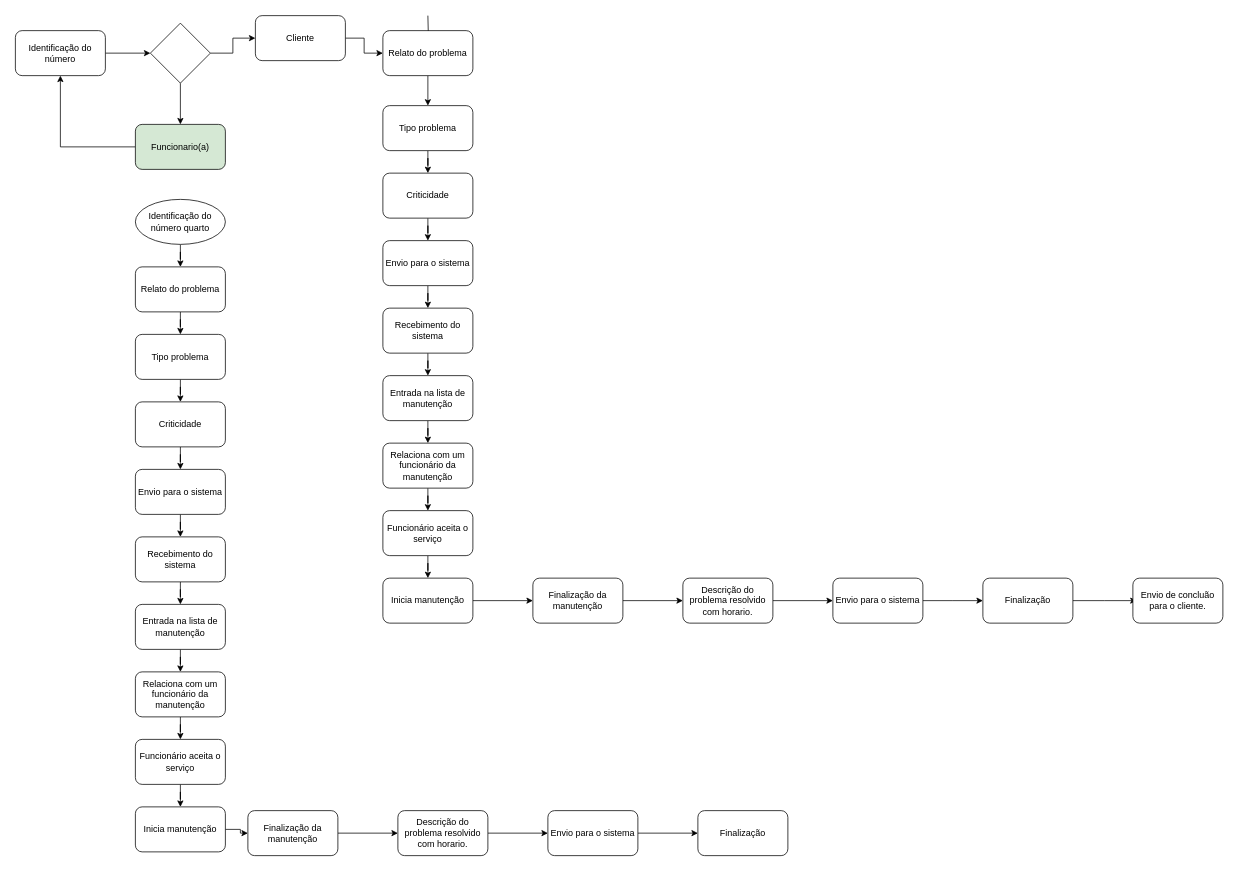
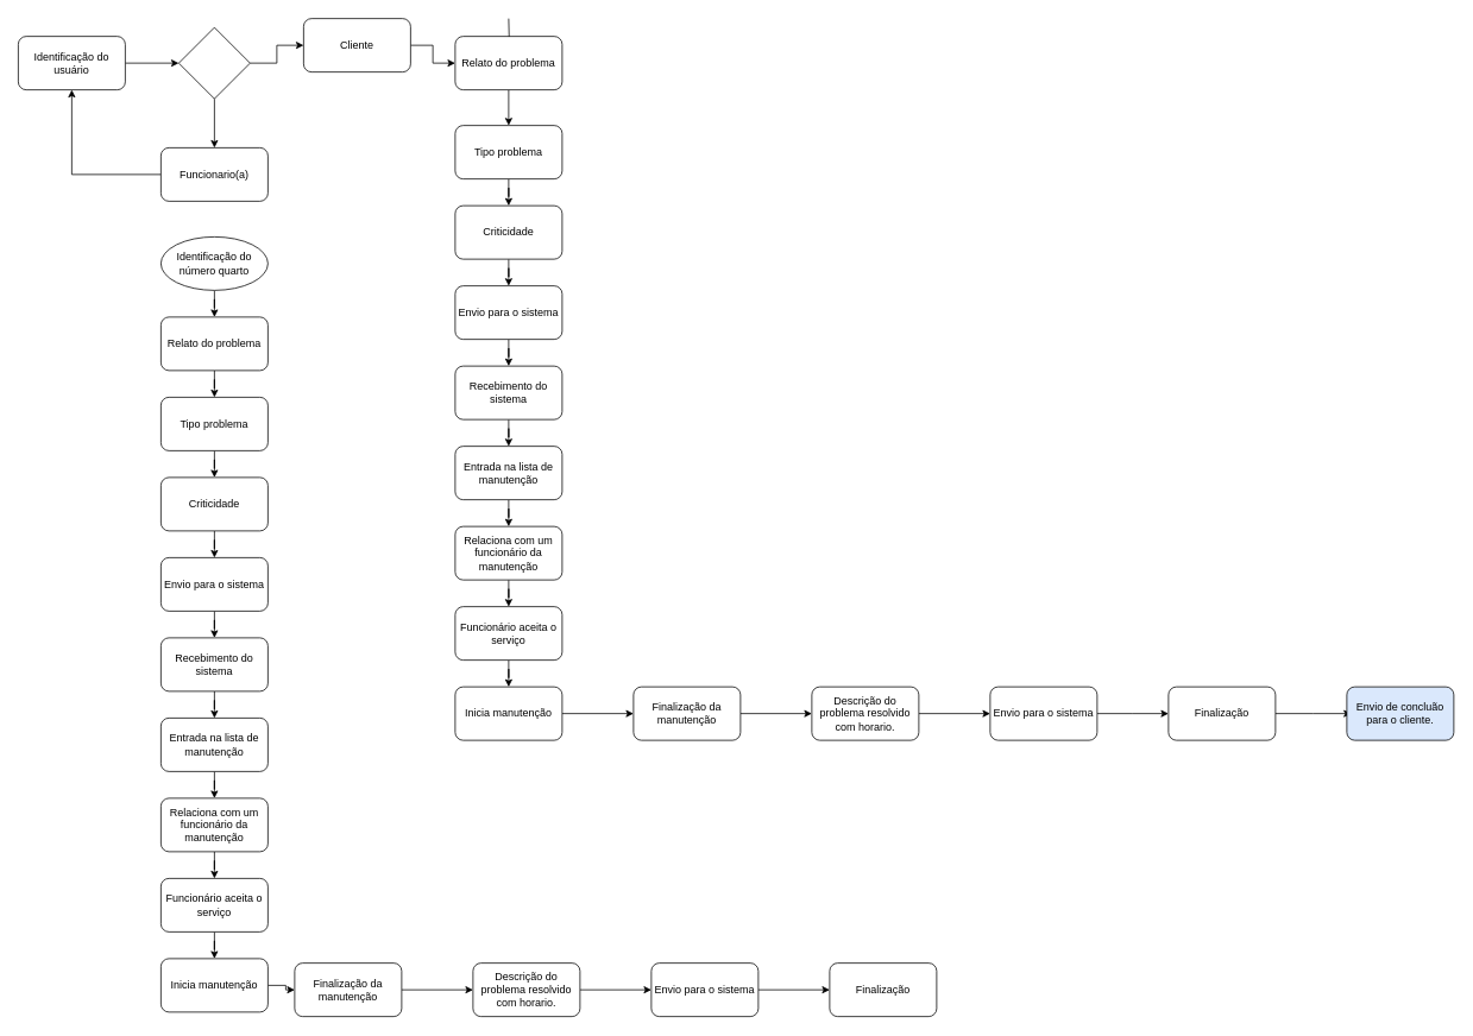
- <mxCell id="3" value="Identificação do número" style="rounded=1;whiteSpace=wrap;html=1;" vertex="1" parent="1"><mxGeometry x="20" y="40" width="120" height="60" as="geometry" /></mxCell>
+ <mxCell id="3" value="Identificação do usuário" style="rounded=1;whiteSpace=wrap;html=1;" vertex="1" parent="1"><mxGeometry x="20" y="40" width="120" height="60" as="geometry" /></mxCell>
- <mxCell id="5" value="Funcionario(a)" style="rounded=1;whiteSpace=wrap;html=1;fillColor=#d5e8d4;" vertex="1" parent="1"><mxGeometry x="180" y="165" width="120" height="60" as="geometry" /></mxCell>
+ <mxCell id="5" value="Funcionario(a)" style="rounded=1;whiteSpace=wrap;html=1;" vertex="1" parent="1"><mxGeometry x="180" y="165" width="120" height="60" as="geometry" /></mxCell>
- <mxCell id="62" value="Envio de concluão para o cliente." style="rounded=1;whiteSpace=wrap;html=1;" vertex="1" parent="1"><mxGeometry x="1510" y="770" width="120" height="60" as="geometry" /></mxCell>
+ <mxCell id="62" value="Envio de concluão para o cliente." style="rounded=1;whiteSpace=wrap;html=1;fillColor=#dae8fc;" vertex="1" parent="1"><mxGeometry x="1510" y="770" width="120" height="60" as="geometry" /></mxCell>
